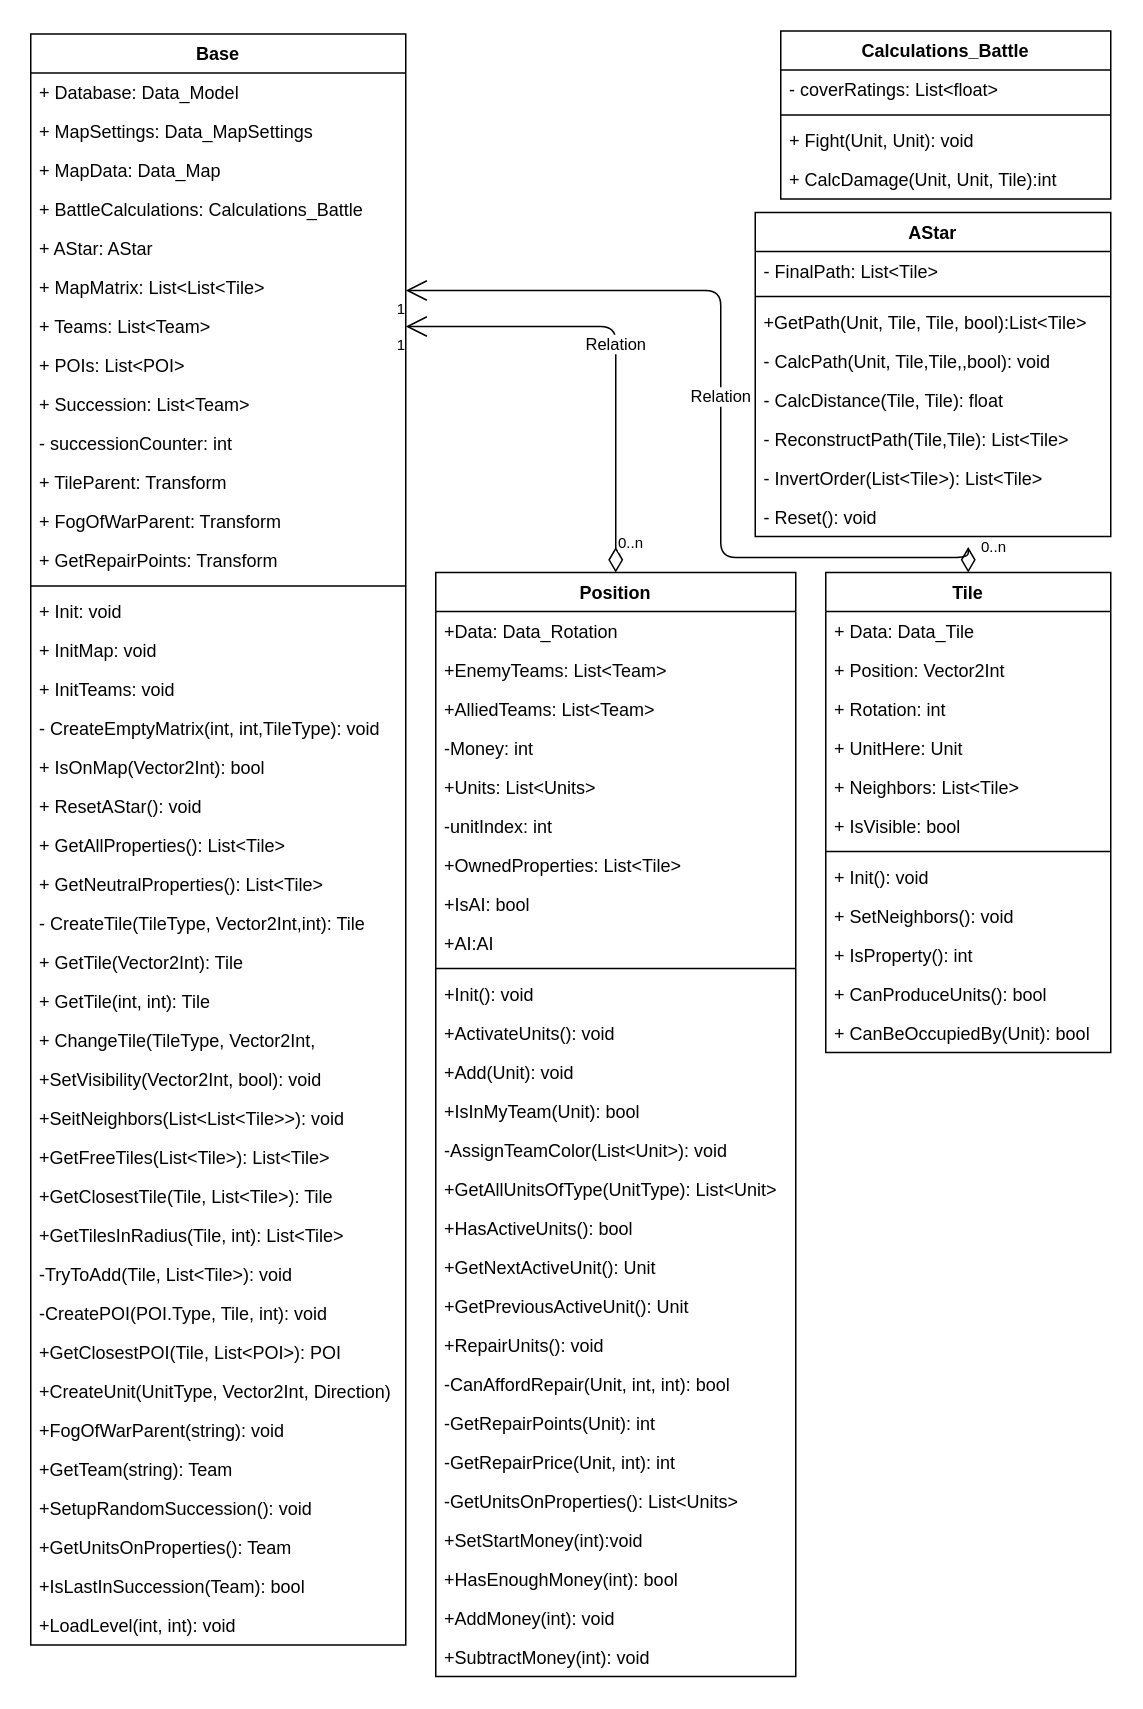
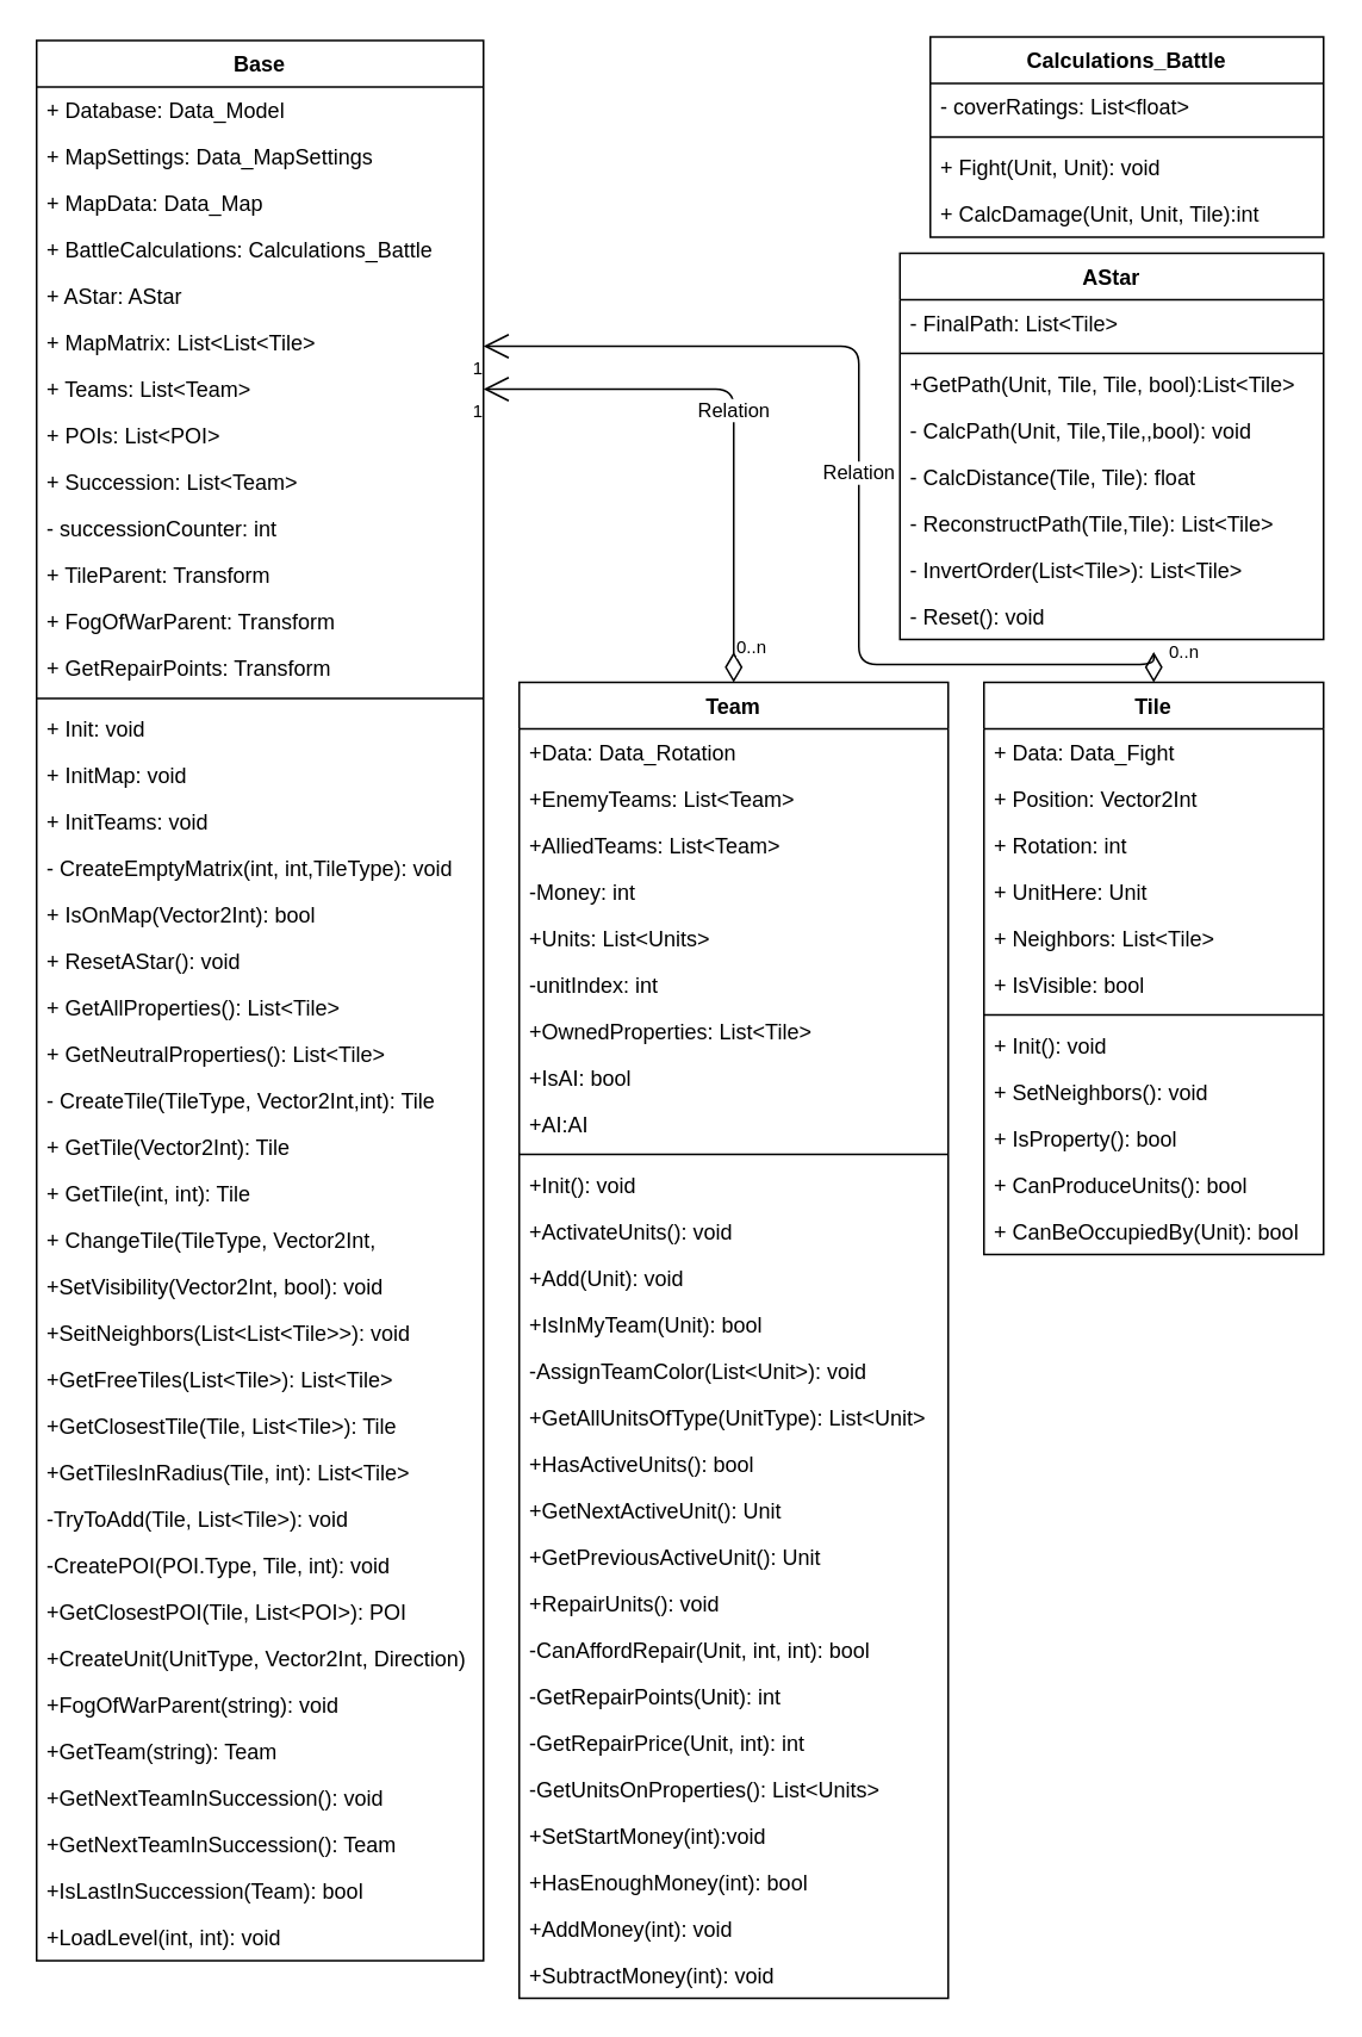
- <mxCell id="65" value="Position" style="swimlane;fontStyle=1;align=center;verticalAlign=top;childLayout=stackLayout;horizontal=1;startSize=26;horizontalStack=0;resizeParent=1;resizeParentMax=0;resizeLast=0;collapsible=1;marginBottom=0;" vertex="1" parent="1"><mxGeometry x="290" y="381" width="240" height="736" as="geometry" /></mxCell>
+ <mxCell id="65" value="Team" style="swimlane;fontStyle=1;align=center;verticalAlign=top;childLayout=stackLayout;horizontal=1;startSize=26;horizontalStack=0;resizeParent=1;resizeParentMax=0;resizeLast=0;collapsible=1;marginBottom=0;" vertex="1" parent="1"><mxGeometry x="290" y="381" width="240" height="736" as="geometry" /></mxCell>
- <mxCell id="50" value="+ Data: Data_Tile" style="text;strokeColor=none;fillColor=none;align=left;verticalAlign=top;spacingLeft=4;spacingRight=4;overflow=hidden;rotatable=0;points=[[0,0.5],[1,0.5]];portConstraint=eastwest;" parent="49" vertex="1"><mxGeometry y="26" width="190" height="26" as="geometry" /></mxCell>
+ <mxCell id="50" value="+ Data: Data_Fight" style="text;strokeColor=none;fillColor=none;align=left;verticalAlign=top;spacingLeft=4;spacingRight=4;overflow=hidden;rotatable=0;points=[[0,0.5],[1,0.5]];portConstraint=eastwest;" parent="49" vertex="1"><mxGeometry y="26" width="190" height="26" as="geometry" /></mxCell>
- <mxCell id="59" value="+ IsProperty(): int" style="text;strokeColor=none;fillColor=none;align=left;verticalAlign=top;spacingLeft=4;spacingRight=4;overflow=hidden;rotatable=0;points=[[0,0.5],[1,0.5]];portConstraint=eastwest;" parent="49" vertex="1"><mxGeometry y="242" width="190" height="26" as="geometry" /></mxCell>
+ <mxCell id="59" value="+ IsProperty(): bool" style="text;strokeColor=none;fillColor=none;align=left;verticalAlign=top;spacingLeft=4;spacingRight=4;overflow=hidden;rotatable=0;points=[[0,0.5],[1,0.5]];portConstraint=eastwest;" parent="49" vertex="1"><mxGeometry y="242" width="190" height="26" as="geometry" /></mxCell>
- <mxCell id="40" value="+SetupRandomSuccession(): void" style="text;strokeColor=none;fillColor=none;align=left;verticalAlign=top;spacingLeft=4;spacingRight=4;overflow=hidden;rotatable=0;points=[[0,0.5],[1,0.5]];portConstraint=eastwest;" vertex="1" parent="2"><mxGeometry y="970" width="250" height="26" as="geometry" /></mxCell>
+ <mxCell id="40" value="+GetNextTeamInSuccession(): void" style="text;strokeColor=none;fillColor=none;align=left;verticalAlign=top;spacingLeft=4;spacingRight=4;overflow=hidden;rotatable=0;points=[[0,0.5],[1,0.5]];portConstraint=eastwest;" vertex="1" parent="2"><mxGeometry y="970" width="250" height="26" as="geometry" /></mxCell>
- <mxCell id="41" value="+GetUnitsOnProperties(): Team" style="text;strokeColor=none;fillColor=none;align=left;verticalAlign=top;spacingLeft=4;spacingRight=4;overflow=hidden;rotatable=0;points=[[0,0.5],[1,0.5]];portConstraint=eastwest;" vertex="1" parent="2"><mxGeometry y="996" width="250" height="26" as="geometry" /></mxCell>
+ <mxCell id="41" value="+GetNextTeamInSuccession(): Team" style="text;strokeColor=none;fillColor=none;align=left;verticalAlign=top;spacingLeft=4;spacingRight=4;overflow=hidden;rotatable=0;points=[[0,0.5],[1,0.5]];portConstraint=eastwest;" vertex="1" parent="2"><mxGeometry y="996" width="250" height="26" as="geometry" /></mxCell>
